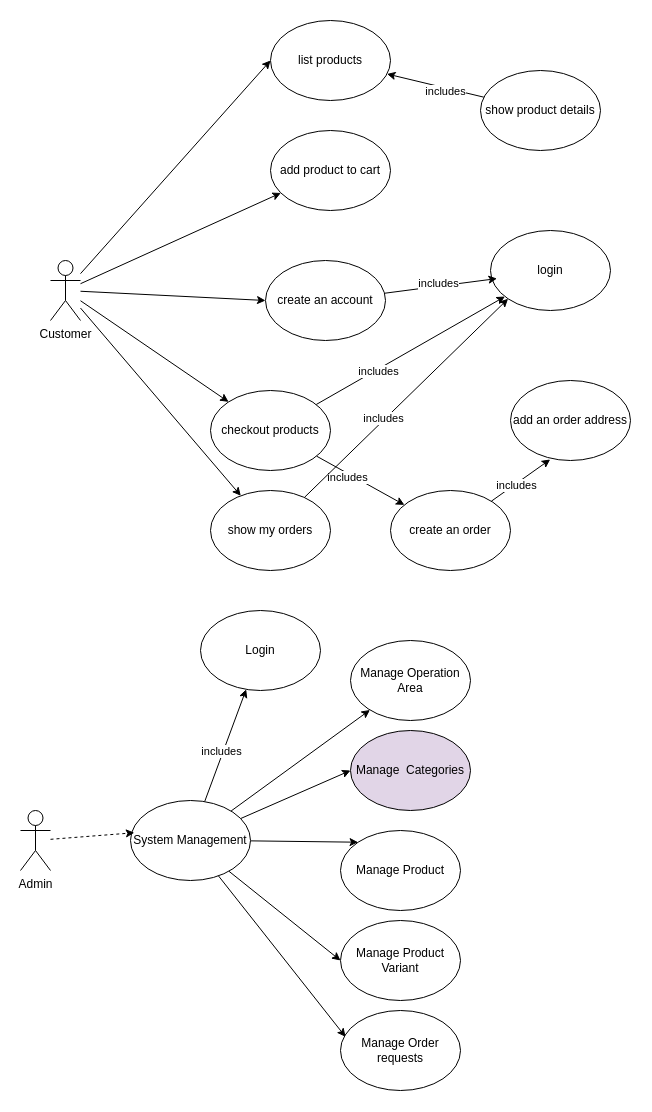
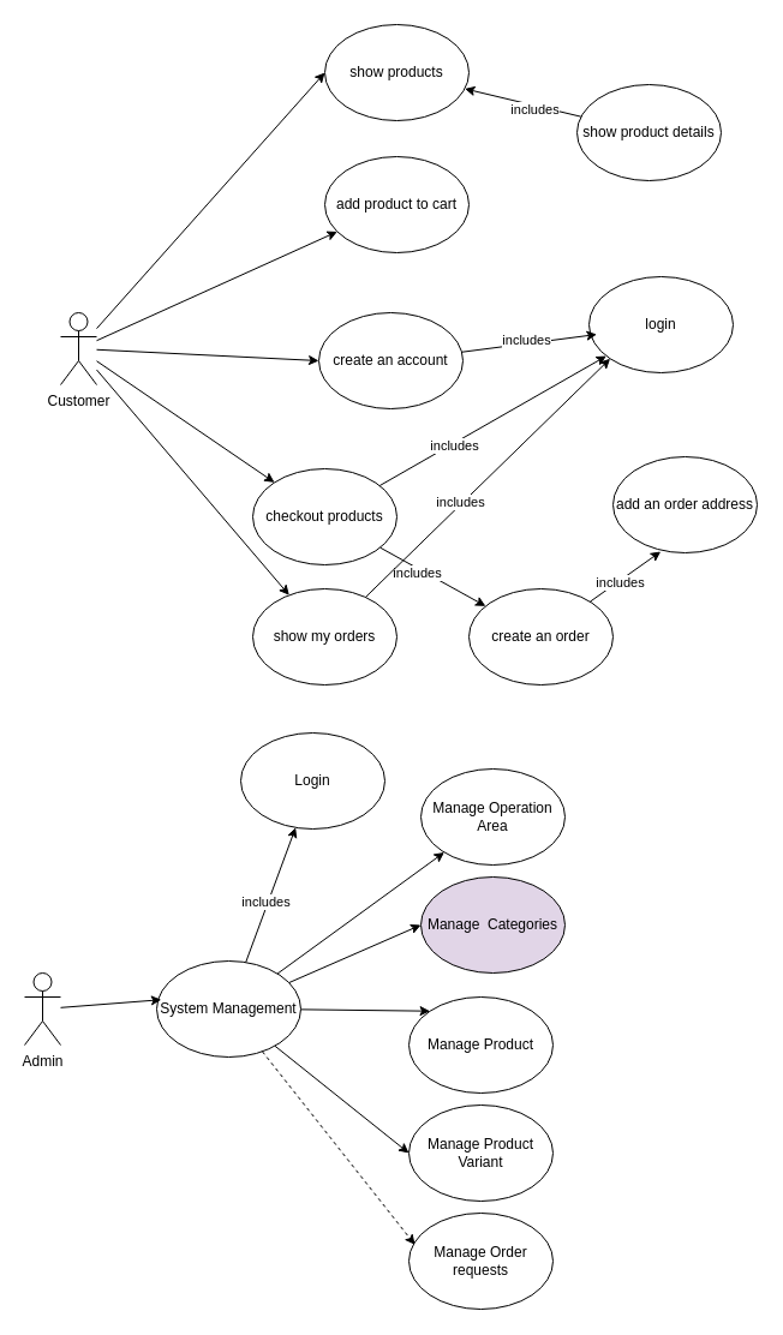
- <mxCell id="8" value="list products" style="ellipse;whiteSpace=wrap;html=1;" vertex="1" parent="1"><mxGeometry x="270" y="20" width="120" height="80" as="geometry" /></mxCell>
+ <mxCell id="8" value="show products" style="ellipse;whiteSpace=wrap;html=1;" vertex="1" parent="1"><mxGeometry x="270" y="20" width="120" height="80" as="geometry" /></mxCell>
- <mxCell id="43" style="edgeStyle=none;html=1;entryX=0.032;entryY=0.403;entryDx=0;entryDy=0;entryPerimeter=0;dashed=1;" edge="1" parent="1" source="29" target="42"><mxGeometry relative="1" as="geometry" /></mxCell>
+ <mxCell id="43" style="edgeStyle=none;html=1;entryX=0.032;entryY=0.403;entryDx=0;entryDy=0;entryPerimeter=0;" edge="1" parent="1" source="29" target="42"><mxGeometry relative="1" as="geometry" /></mxCell>
- <mxCell id="44" style="edgeStyle=none;html=1;entryX=0.042;entryY=0.329;entryDx=0;entryDy=0;entryPerimeter=0;" edge="1" parent="1" source="42" target="33"><mxGeometry relative="1" as="geometry" /></mxCell>
+ <mxCell id="44" style="edgeStyle=none;html=1;entryX=0.042;entryY=0.329;entryDx=0;entryDy=0;entryPerimeter=0;dashed=1;" edge="1" parent="1" source="42" target="33"><mxGeometry relative="1" as="geometry" /></mxCell>
